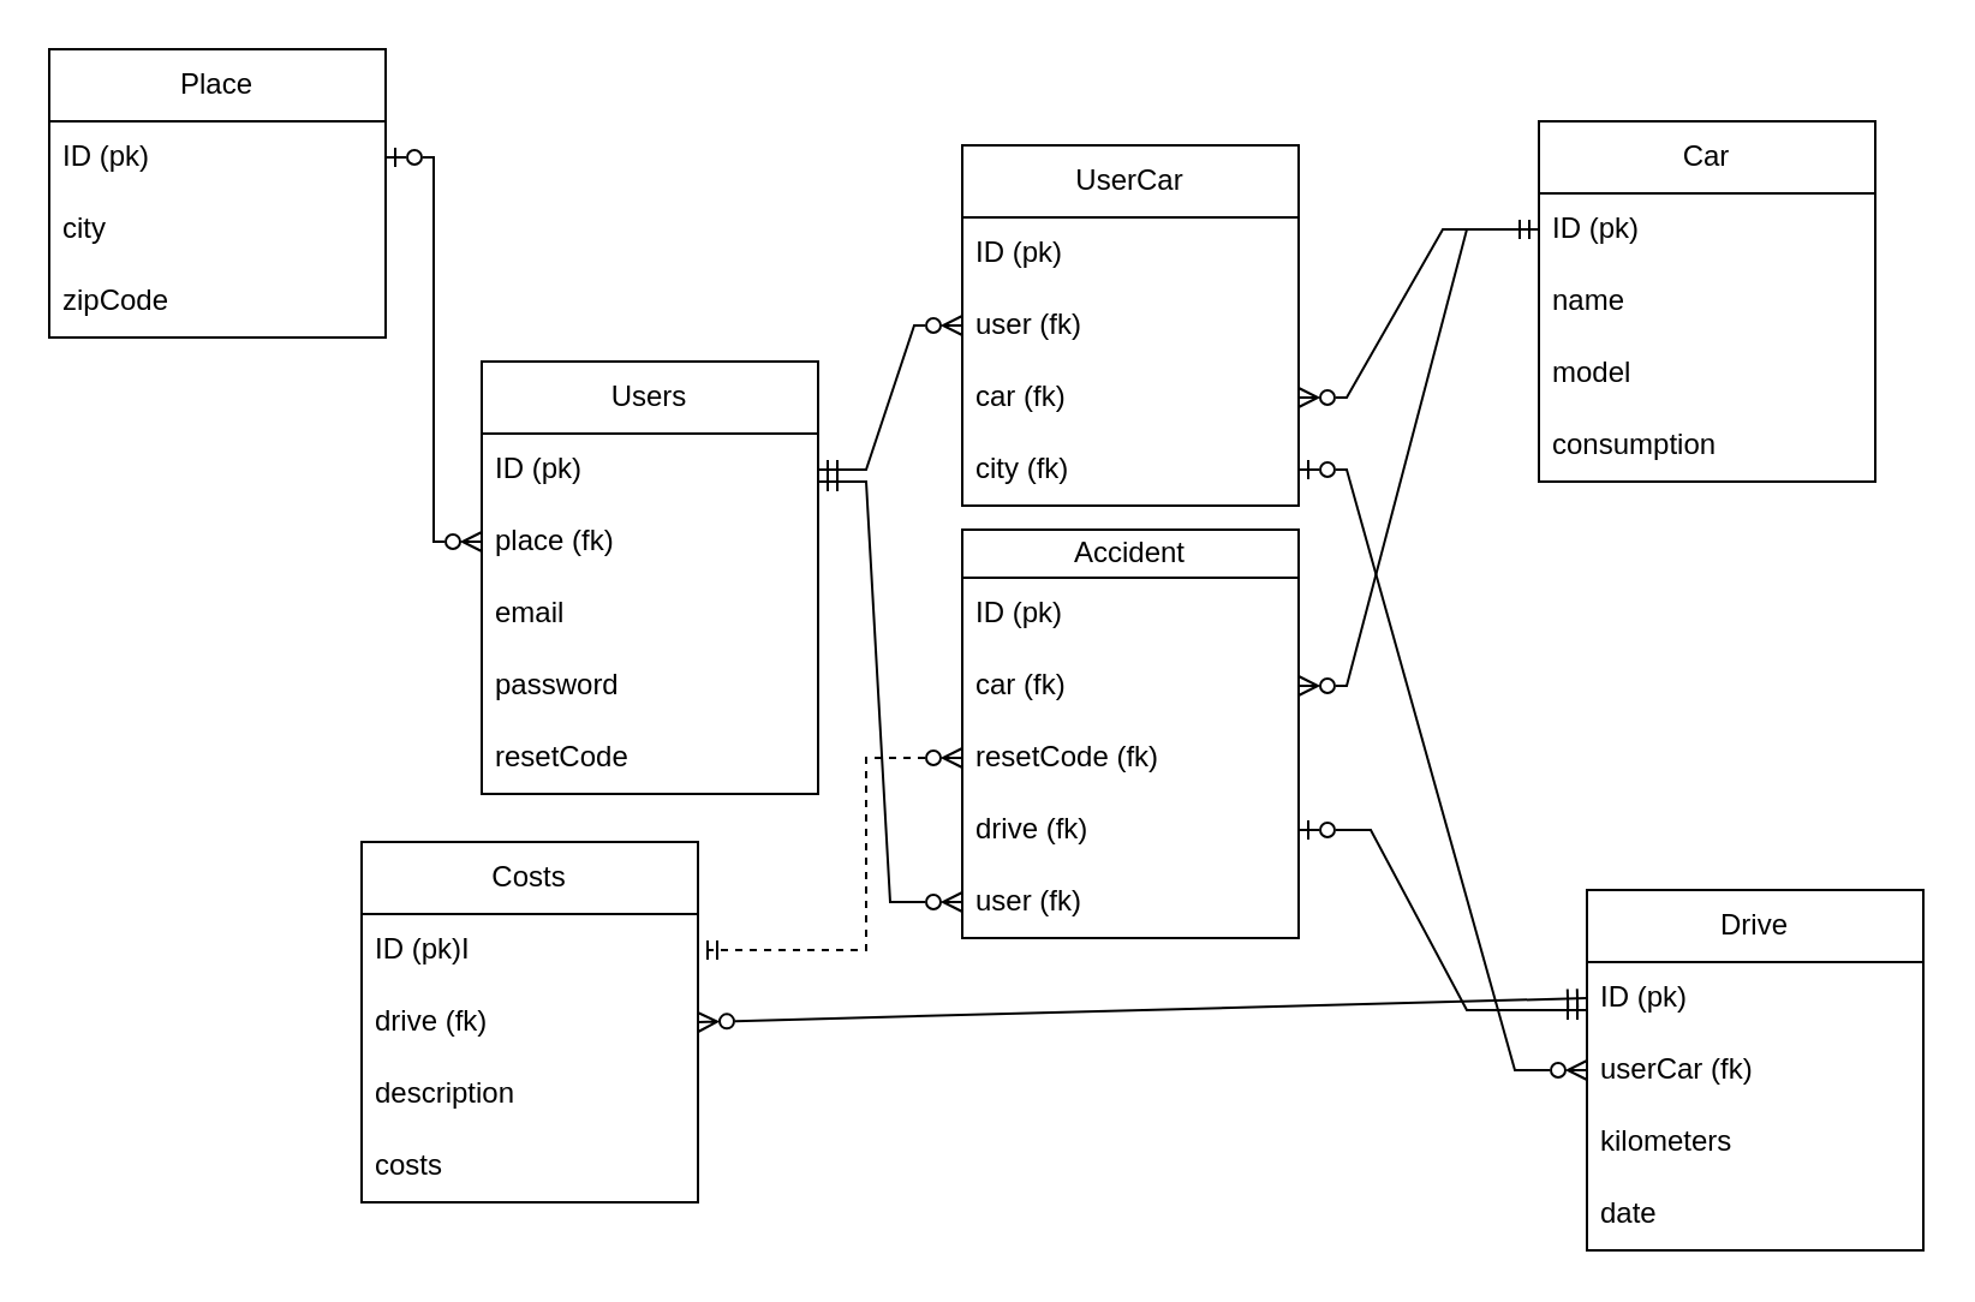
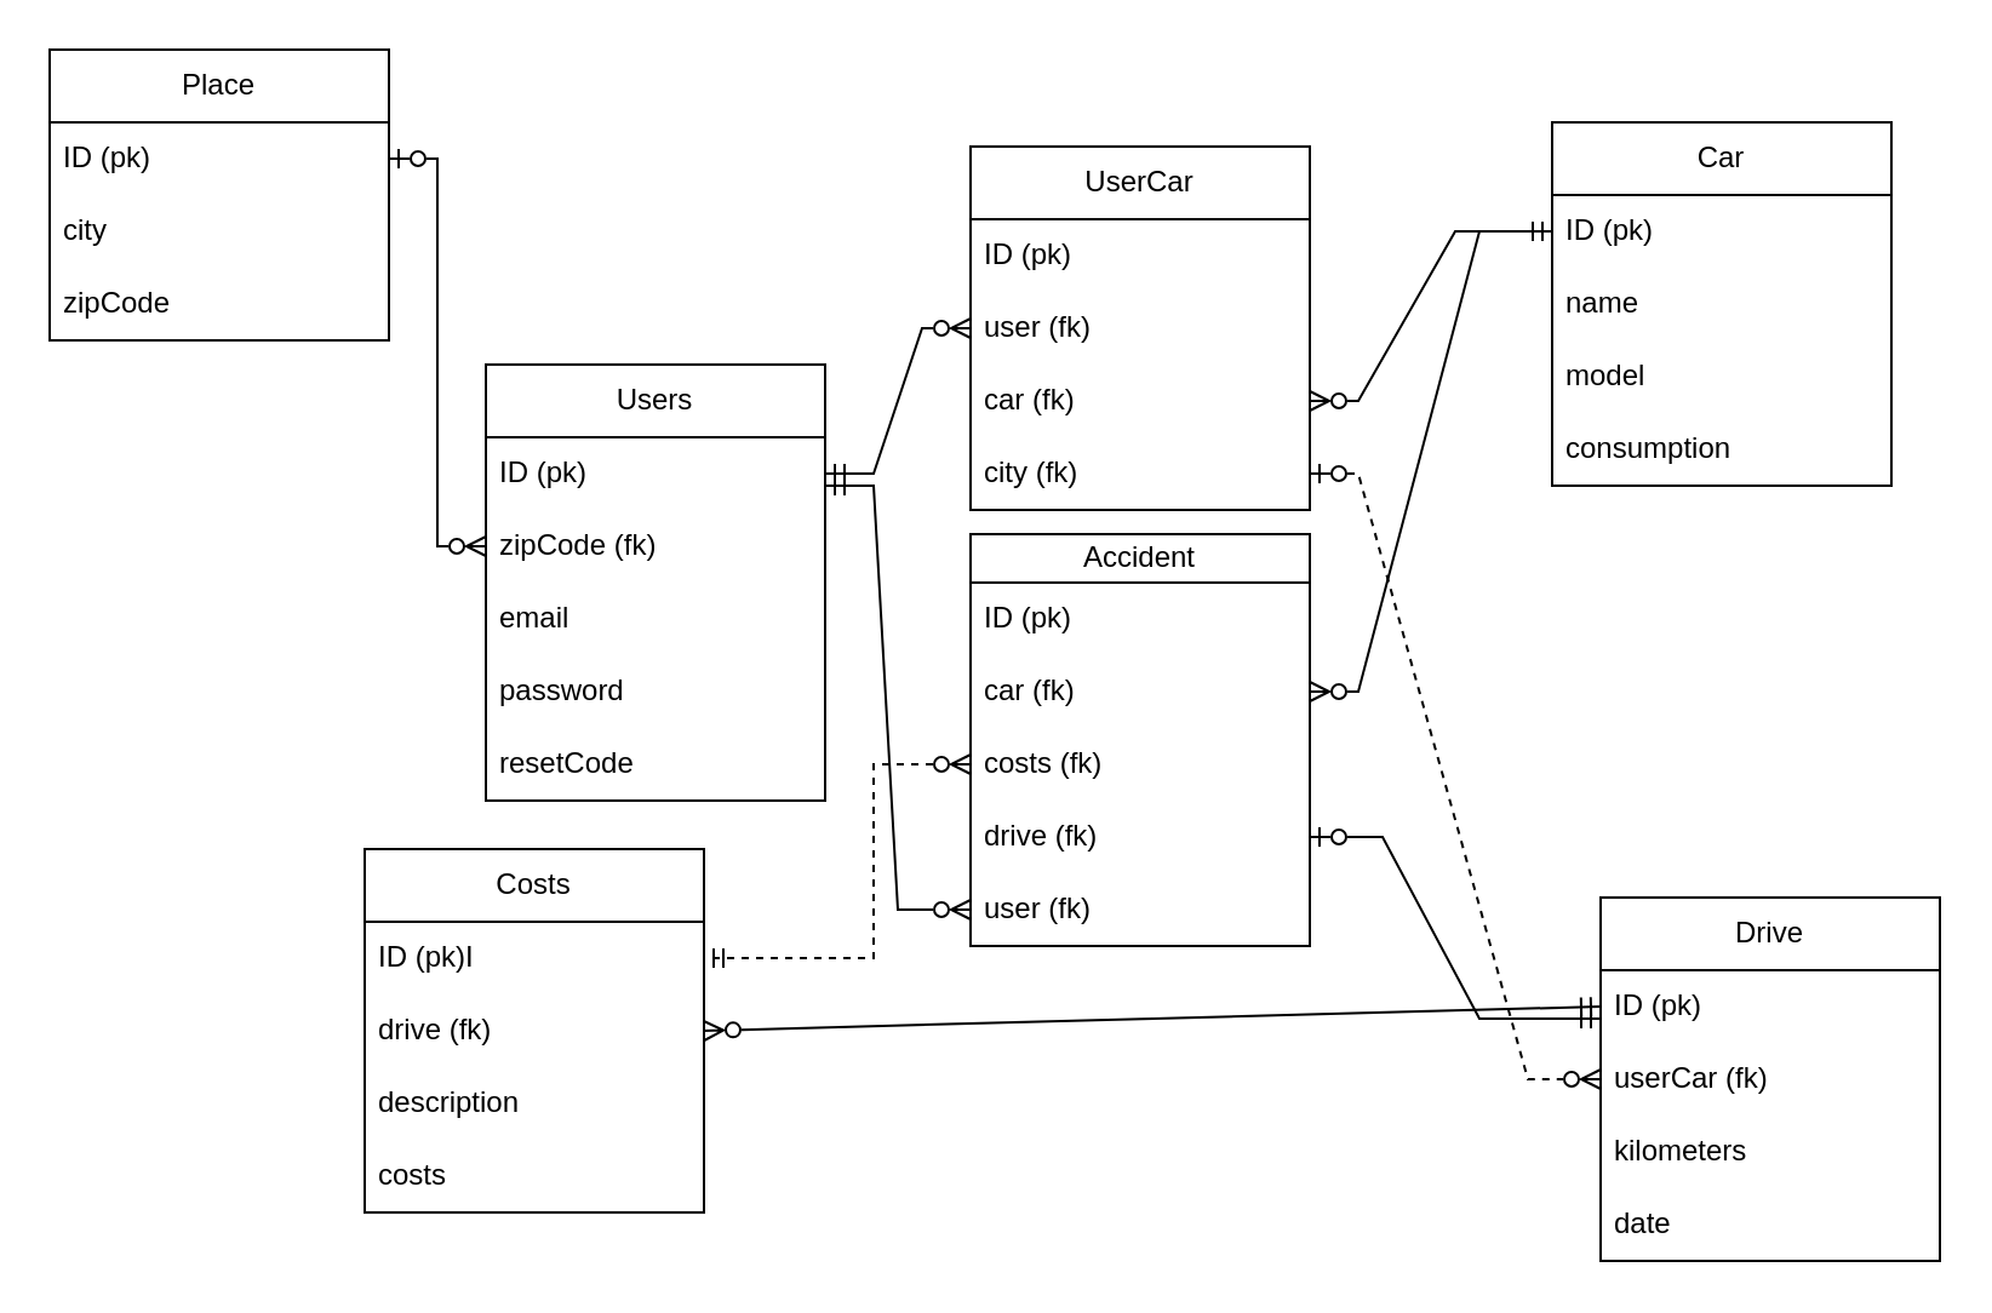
- <mxCell id="8" value="place (fk)" style="text;strokeColor=none;fillColor=none;align=left;verticalAlign=middle;spacingLeft=4;spacingRight=4;overflow=hidden;points=[[0,0.5],[1,0.5]];portConstraint=eastwest;rotatable=0;whiteSpace=wrap;html=1;" vertex="1" parent="6"><mxGeometry y="60" width="140" height="30" as="geometry" /></mxCell>
+ <mxCell id="8" value="zipCode (fk)" style="text;strokeColor=none;fillColor=none;align=left;verticalAlign=middle;spacingLeft=4;spacingRight=4;overflow=hidden;points=[[0,0.5],[1,0.5]];portConstraint=eastwest;rotatable=0;whiteSpace=wrap;html=1;" vertex="1" parent="6"><mxGeometry y="60" width="140" height="30" as="geometry" /></mxCell>
- <mxCell id="15" value="resetCode (fk)" style="text;strokeColor=none;fillColor=none;align=left;verticalAlign=middle;spacingLeft=4;spacingRight=4;overflow=hidden;points=[[0,0.5],[1,0.5]];portConstraint=eastwest;rotatable=0;whiteSpace=wrap;html=1;" vertex="1" parent="12"><mxGeometry y="80" width="140" height="30" as="geometry" /></mxCell>
+ <mxCell id="15" value="costs (fk)" style="text;strokeColor=none;fillColor=none;align=left;verticalAlign=middle;spacingLeft=4;spacingRight=4;overflow=hidden;points=[[0,0.5],[1,0.5]];portConstraint=eastwest;rotatable=0;whiteSpace=wrap;html=1;" vertex="1" parent="12"><mxGeometry y="80" width="140" height="30" as="geometry" /></mxCell>
- <mxCell id="41" value="" style="endArrow=ERzeroToMany;html=1;rounded=0;exitX=1;exitY=0.5;exitDx=0;exitDy=0;entryX=0;entryY=0.5;entryDx=0;entryDy=0;startArrow=ERzeroToOne;startFill=0;endFill=0;" edge="1" parent="1" source="32" target="20"><mxGeometry width="50" height="50" relative="1" as="geometry"><mxPoint x="540" y="240" as="sourcePoint" /><mxPoint x="580" y="400" as="targetPoint" /><Array as="points"><mxPoint x="560" y="195" /><mxPoint x="630" y="445" /></Array></mxGeometry></mxCell>
+ <mxCell id="41" value="" style="endArrow=ERzeroToMany;html=1;rounded=0;exitX=1;exitY=0.5;exitDx=0;exitDy=0;entryX=0;entryY=0.5;entryDx=0;entryDy=0;startArrow=ERzeroToOne;startFill=0;endFill=0;dashed=1;" edge="1" parent="1" source="32" target="20"><mxGeometry width="50" height="50" relative="1" as="geometry"><mxPoint x="540" y="240" as="sourcePoint" /><mxPoint x="580" y="400" as="targetPoint" /><Array as="points"><mxPoint x="560" y="195" /><mxPoint x="630" y="445" /></Array></mxGeometry></mxCell>
